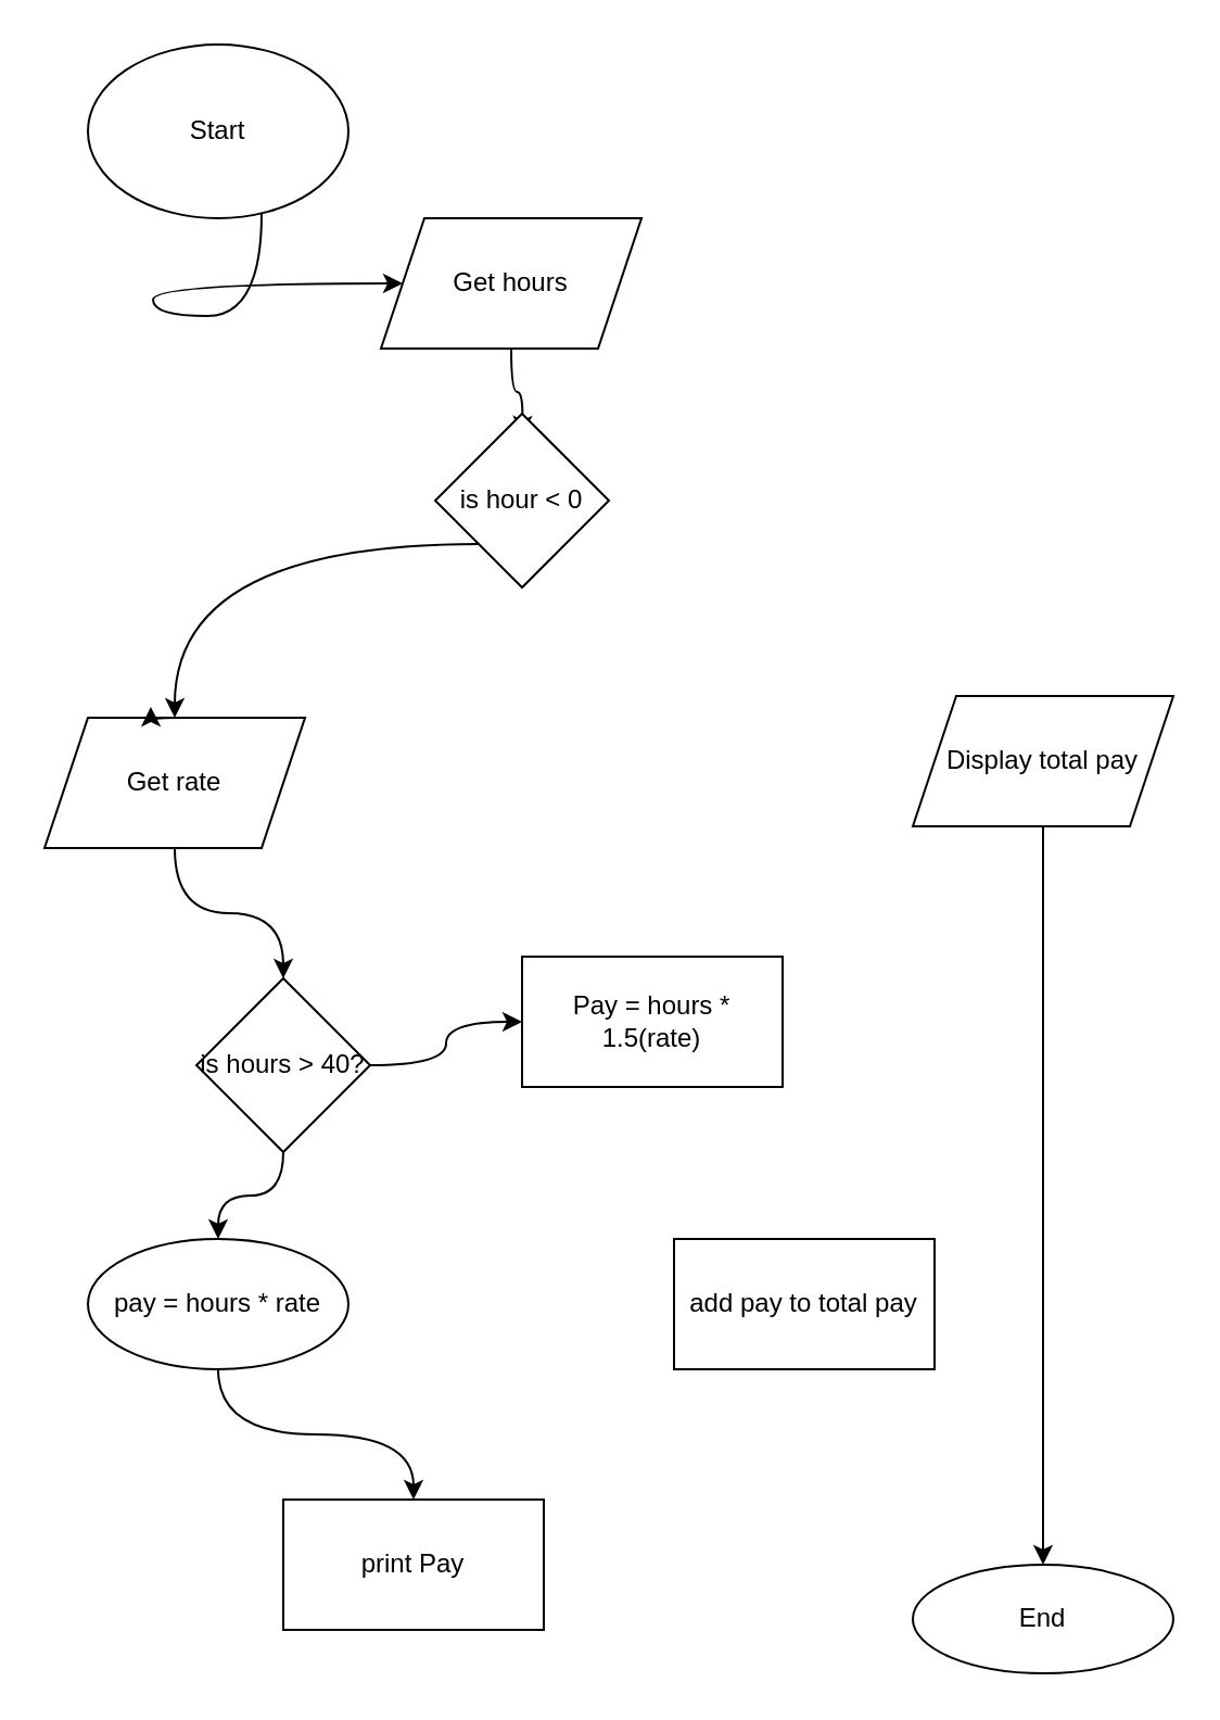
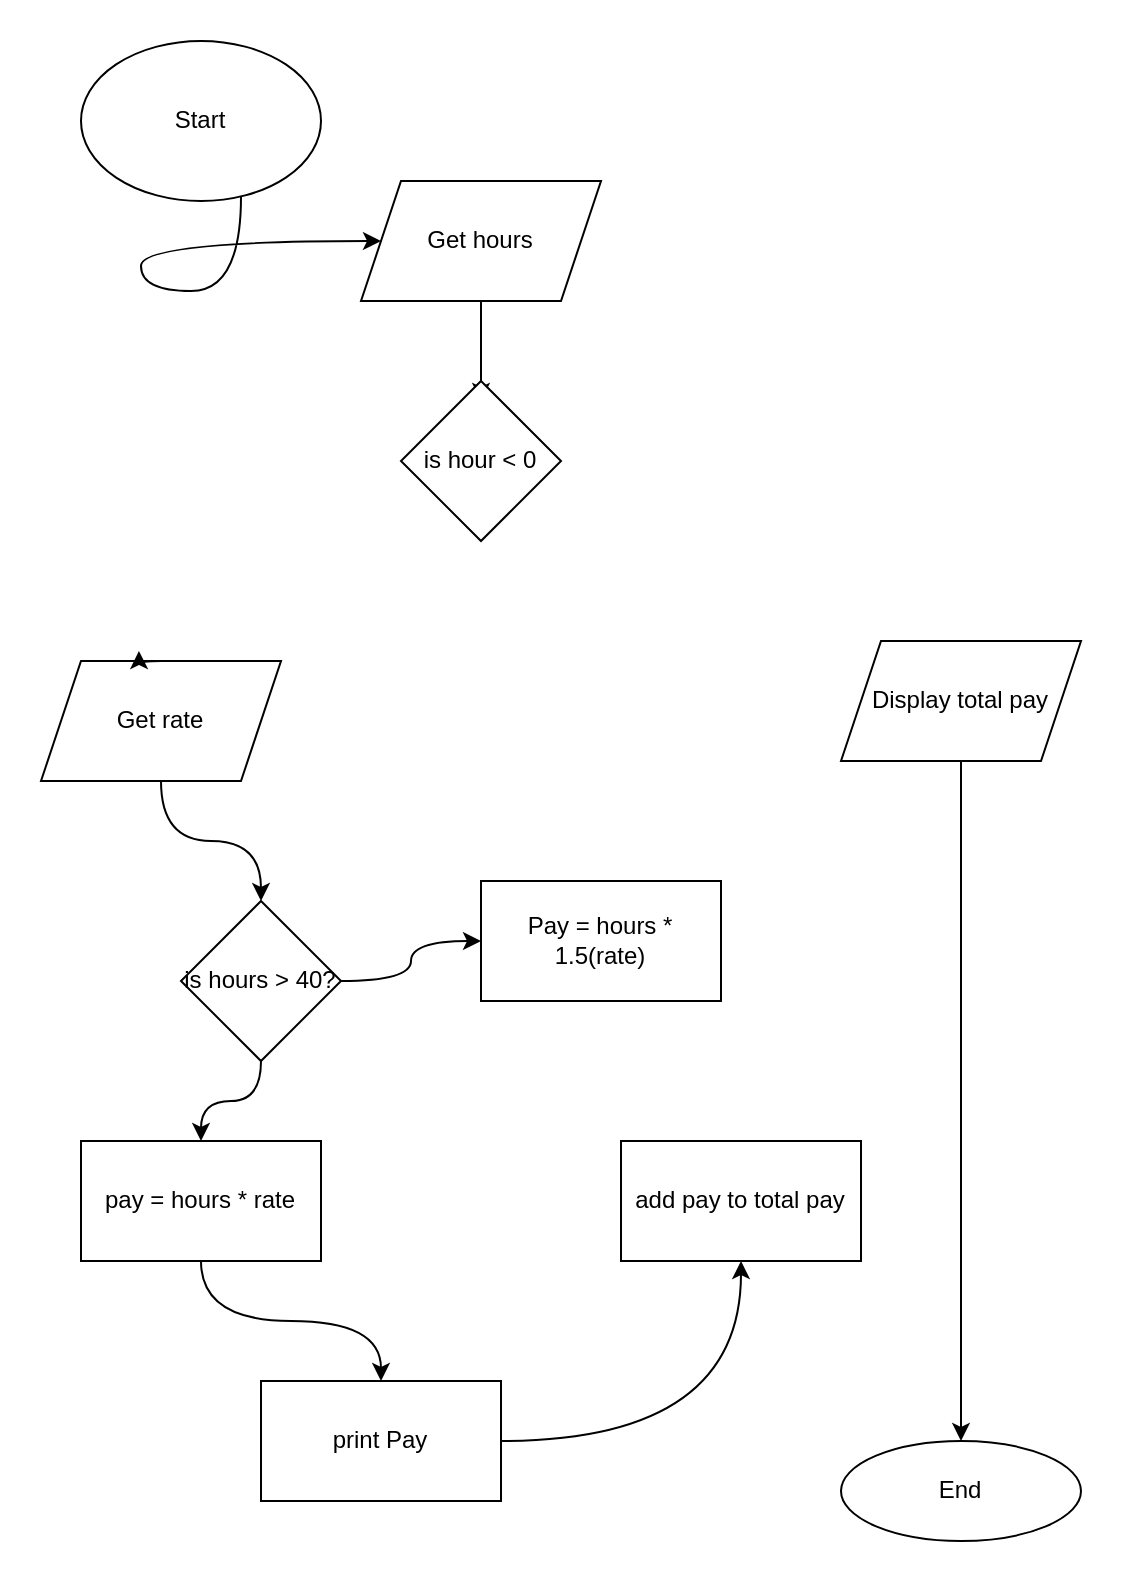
- <mxCell id="6" value="Get hours" style="shape=parallelogram;perimeter=parallelogramPerimeter;whiteSpace=wrap;html=1;fixedSize=1;" vertex="1" parent="1"><mxGeometry x="175" y="100" width="120" height="60" as="geometry" /></mxCell>
+ <mxCell id="6" value="Get hours" style="shape=parallelogram;perimeter=parallelogramPerimeter;whiteSpace=wrap;html=1;fixedSize=1;" vertex="1" parent="1"><mxGeometry x="180" y="90" width="120" height="60" as="geometry" /></mxCell>
- <mxCell id="13" style="edgeStyle=orthogonalEdgeStyle;curved=1;orthogonalLoop=1;jettySize=auto;html=1;exitX=0;exitY=1;exitDx=0;exitDy=0;entryX=0.5;entryY=0;entryDx=0;entryDy=0;" edge="1" parent="1" source="14" target="7"><mxGeometry relative="1" as="geometry"><mxPoint x="130" y="320" as="targetPoint" /></mxGeometry></mxCell>
- <mxCell id="10" value="pay = hours * rate" style="ellipse;whiteSpace=wrap;html=1;" vertex="1" parent="1"><mxGeometry x="40" y="570" width="120" height="60" as="geometry" /></mxCell>
+ <mxCell id="10" value="pay = hours * rate" style="whiteSpace=wrap;html=1;" vertex="1" parent="1"><mxGeometry x="40" y="570" width="120" height="60" as="geometry" /></mxCell>
+ <mxCell id="11" value="" style="edgeStyle=orthogonalEdgeStyle;curved=1;orthogonalLoop=1;jettySize=auto;html=1;" edge="1" parent="1" source="12" target="21"><mxGeometry relative="1" as="geometry" /></mxCell>
